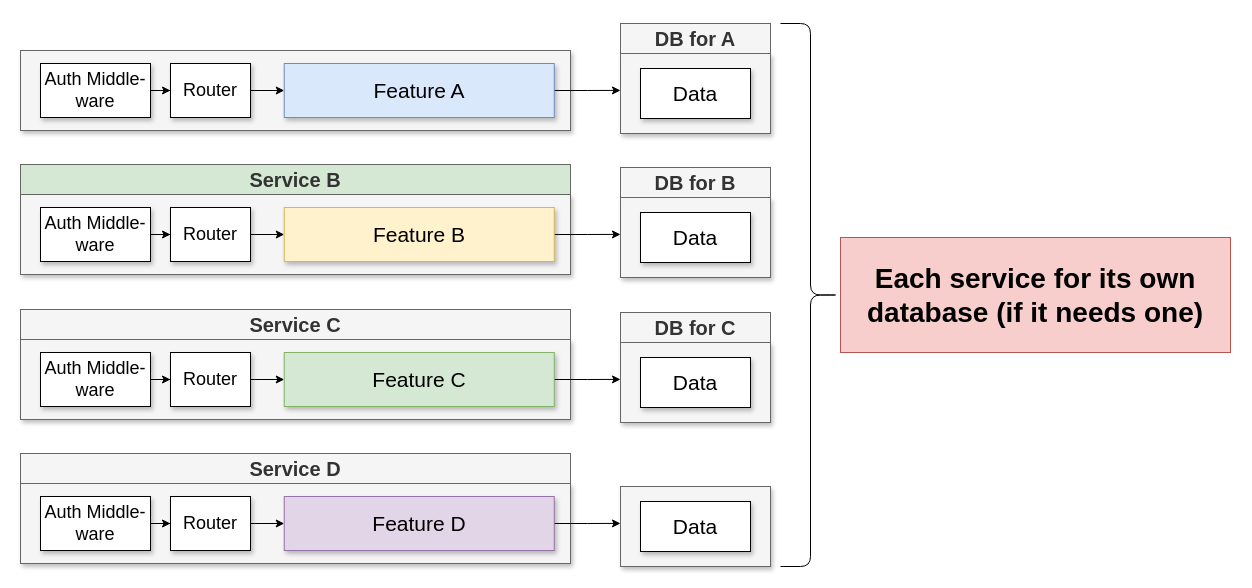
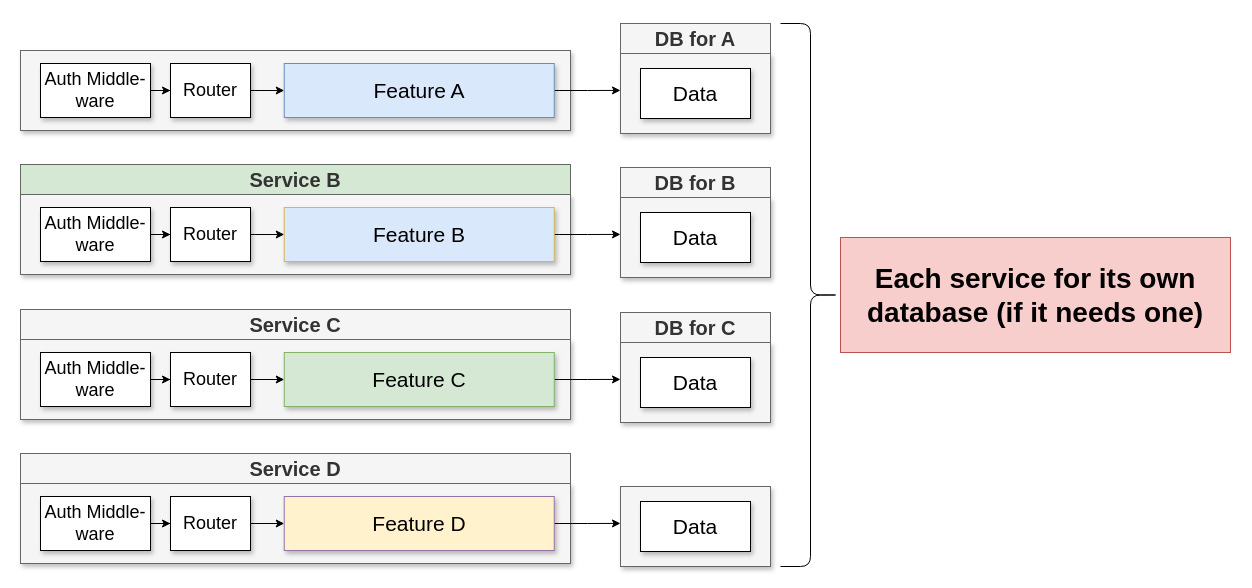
- <mxCell id="16" value="Feature B" style="rounded=0;whiteSpace=wrap;html=1;shadow=1;fontSize=21;fillColor=#fff2cc;strokeColor=#d6b656;" parent="13" vertex="1"><mxGeometry x="263.75" y="43" width="270" height="54" as="geometry" /></mxCell>
+ <mxCell id="16" value="Feature B" style="rounded=0;whiteSpace=wrap;html=1;shadow=1;fontSize=21;fillColor=#dae8fc;strokeColor=#d6b656;" parent="13" vertex="1"><mxGeometry x="263.75" y="43" width="270" height="54" as="geometry" /></mxCell>
- <mxCell id="40" value="Feature D" style="rounded=0;whiteSpace=wrap;html=1;shadow=1;fontSize=21;fillColor=#e1d5e7;strokeColor=#9673a6;" parent="37" vertex="1"><mxGeometry x="263.75" y="43" width="270" height="54" as="geometry" /></mxCell>
+ <mxCell id="40" value="Feature D" style="rounded=0;whiteSpace=wrap;html=1;shadow=1;fontSize=21;fillColor=#fff2cc;strokeColor=#9673a6;" parent="37" vertex="1"><mxGeometry x="263.75" y="43" width="270" height="54" as="geometry" /></mxCell>
